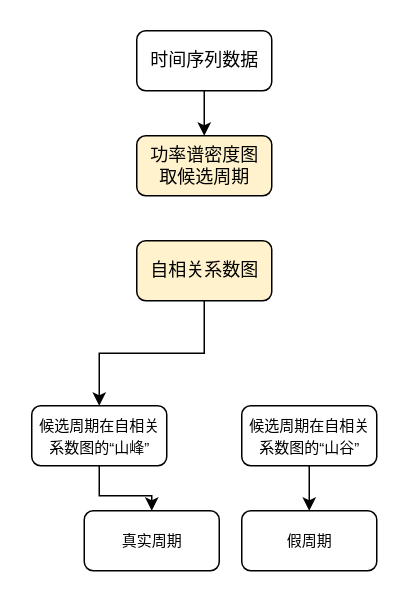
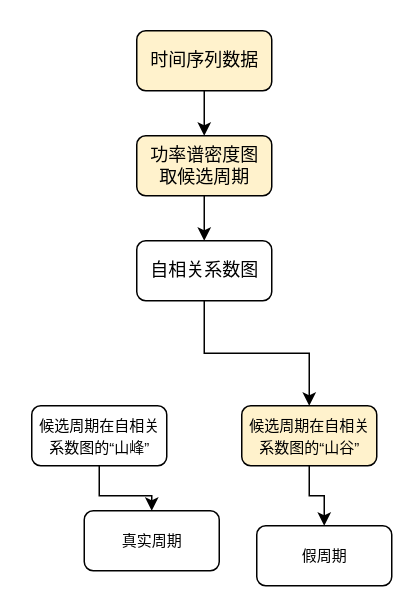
- <mxCell id="3" value="时间序列数据" style="rounded=1;whiteSpace=wrap;html=1;" parent="1" vertex="1"><mxGeometry x="90.5" y="20" width="90" height="40" as="geometry" /></mxCell>
+ <mxCell id="3" value="时间序列数据" style="rounded=1;whiteSpace=wrap;html=1;fillColor=#fff2cc;" parent="1" vertex="1"><mxGeometry x="90.5" y="20" width="90" height="40" as="geometry" /></mxCell>
+ <mxCell id="4" value="" style="edgeStyle=orthogonalEdgeStyle;rounded=0;orthogonalLoop=1;jettySize=auto;html=1;" parent="1" source="5" target="7" edge="1"><mxGeometry relative="1" as="geometry" /></mxCell>
- <mxCell id="7" value="自相关系数图" style="rounded=1;whiteSpace=wrap;html=1;fillColor=#fff2cc;" parent="1" vertex="1"><mxGeometry x="90.5" y="160" width="90" height="40" as="geometry" /></mxCell>
+ <mxCell id="7" value="自相关系数图" style="rounded=1;whiteSpace=wrap;html=1;" parent="1" vertex="1"><mxGeometry x="90.5" y="160" width="90" height="40" as="geometry" /></mxCell>
- <mxCell id="6" style="edgeStyle=orthogonalEdgeStyle;rounded=0;orthogonalLoop=1;jettySize=auto;html=1;" parent="1" source="7" target="9" edge="1"><mxGeometry relative="1" as="geometry" /></mxCell>
+ <mxCell id="6" style="edgeStyle=orthogonalEdgeStyle;rounded=0;orthogonalLoop=1;jettySize=auto;html=1;entryX=0.5;entryY=0;entryDx=0;entryDy=0;" parent="1" source="7" target="12" edge="1"><mxGeometry relative="1" as="geometry" /></mxCell>
- <mxCell id="12" value="&lt;font style=&quot;font-size: 10px&quot;&gt;候选周期在自相关系数图的“山谷”&lt;/font&gt;" style="rounded=1;whiteSpace=wrap;html=1;" parent="1" vertex="1"><mxGeometry x="160.5" y="270" width="90" height="40" as="geometry" /></mxCell>
+ <mxCell id="12" value="&lt;font style=&quot;font-size: 10px&quot;&gt;候选周期在自相关系数图的“山谷”&lt;/font&gt;" style="rounded=1;whiteSpace=wrap;html=1;fillColor=#fff2cc;" parent="1" vertex="1"><mxGeometry x="160.5" y="270" width="90" height="40" as="geometry" /></mxCell>
- <mxCell id="13" value="&lt;span style=&quot;font-size: 10px&quot;&gt;假周期&lt;/span&gt;" style="rounded=1;whiteSpace=wrap;html=1;" parent="1" vertex="1"><mxGeometry x="160.5" y="340" width="90" height="40" as="geometry" /></mxCell>
+ <mxCell id="13" value="&lt;span style=&quot;font-size: 10px&quot;&gt;假周期&lt;/span&gt;" style="rounded=1;whiteSpace=wrap;html=1;" parent="1" vertex="1"><mxGeometry x="170.5" y="350" width="90" height="40" as="geometry" /></mxCell>
